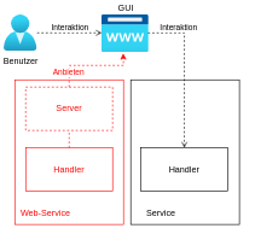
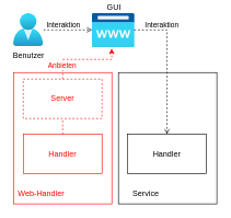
- <mxCell id="12" value="Benutzer" style="aspect=fixed;html=1;points=[];align=center;image;fontSize=12;image=img/lib/azure2/identity/Users.svg;strokeColor=#000000;fillColor=none;" parent="1" vertex="1"><mxGeometry x="5" y="20" width="45.71" height="50" as="geometry" /></mxCell>
+ <mxCell id="12" value="Benutzer" style="aspect=fixed;html=1;points=[];align=center;image;fontSize=12;image=img/lib/azure2/identity/Users.svg;strokeColor=#000000;fillColor=none;" parent="1" vertex="1"><mxGeometry x="20" y="20" width="45.71" height="50" as="geometry" /></mxCell>
- <mxCell id="8" value="Web-Service" style="text;html=1;strokeColor=none;fillColor=none;align=center;verticalAlign=middle;whiteSpace=wrap;rounded=0;fontColor=#FF0000;" parent="1" vertex="1"><mxGeometry x="25" y="279" width="75" height="30" as="geometry" /></mxCell>
+ <mxCell id="8" value="Web-Handler" style="text;html=1;strokeColor=none;fillColor=none;align=center;verticalAlign=middle;whiteSpace=wrap;rounded=0;fontColor=#FF0000;" parent="1" vertex="1"><mxGeometry x="25" y="279" width="75" height="30" as="geometry" /></mxCell>
